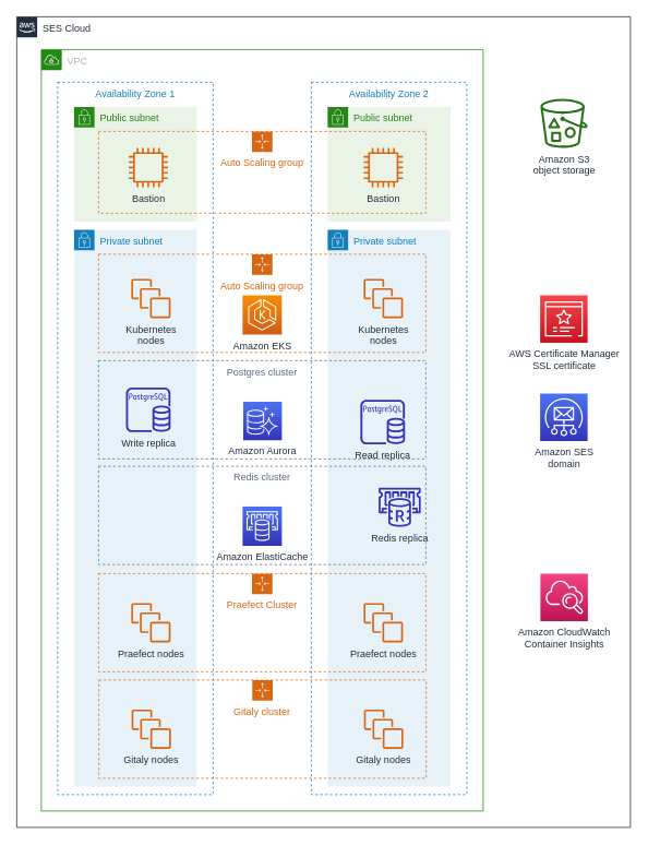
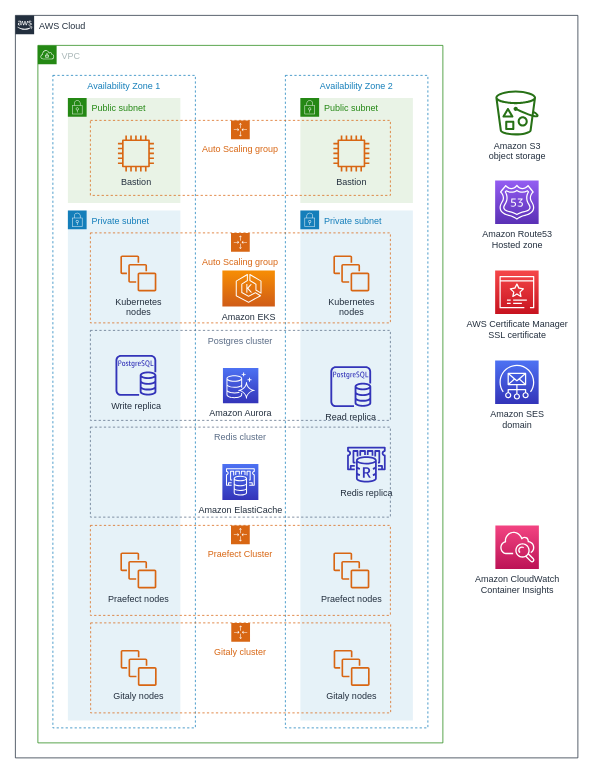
- <mxCell id="2" value="SES Cloud" style="points=[[0,0],[0.25,0],[0.5,0],[0.75,0],[1,0],[1,0.25],[1,0.5],[1,0.75],[1,1],[0.75,1],[0.5,1],[0.25,1],[0,1],[0,0.75],[0,0.5],[0,0.25]];outlineConnect=0;gradientColor=none;html=1;whiteSpace=wrap;fontSize=12;fontStyle=0;shape=mxgraph.aws4.group;grIcon=mxgraph.aws4.group_aws_cloud_alt;strokeColor=#232F3E;fillColor=none;verticalAlign=top;align=left;spacingLeft=30;fontColor=#232F3E;dashed=0;" parent="1" vertex="1"><mxGeometry x="20" y="20" width="750" height="990" as="geometry" /></mxCell>
+ <mxCell id="2" value="AWS Cloud" style="points=[[0,0],[0.25,0],[0.5,0],[0.75,0],[1,0],[1,0.25],[1,0.5],[1,0.75],[1,1],[0.75,1],[0.5,1],[0.25,1],[0,1],[0,0.75],[0,0.5],[0,0.25]];outlineConnect=0;gradientColor=none;html=1;whiteSpace=wrap;fontSize=12;fontStyle=0;shape=mxgraph.aws4.group;grIcon=mxgraph.aws4.group_aws_cloud_alt;strokeColor=#232F3E;fillColor=none;verticalAlign=top;align=left;spacingLeft=30;fontColor=#232F3E;dashed=0;" parent="1" vertex="1"><mxGeometry x="20" y="20" width="750" height="990" as="geometry" /></mxCell>
+ <mxCell id="22" value="Amazon Route53 &lt;br&gt;Hosted zone" style="outlineConnect=0;fontColor=#232F3E;gradientColor=#945DF2;gradientDirection=north;fillColor=#5A30B5;strokeColor=#ffffff;dashed=0;verticalLabelPosition=bottom;verticalAlign=top;align=center;html=1;fontSize=12;fontStyle=0;aspect=fixed;shape=mxgraph.aws4.resourceIcon;resIcon=mxgraph.aws4.route_53;" parent="1" vertex="1"><mxGeometry x="659.69" y="240" width="58" height="58" as="geometry" /></mxCell>
- <mxCell id="13" value="Amazon EKS" style="outlineConnect=0;fontColor=#232F3E;gradientColor=#F78E04;gradientDirection=north;fillColor=#D05C17;strokeColor=#ffffff;dashed=0;verticalLabelPosition=bottom;verticalAlign=top;align=center;html=1;fontSize=12;fontStyle=0;aspect=fixed;shape=mxgraph.aws4.resourceIcon;resIcon=mxgraph.aws4.eks;" parent="1" vertex="1"><mxGeometry x="296" y="360" width="48" height="48" as="geometry" /></mxCell>
+ <mxCell id="13" value="Amazon EKS" style="outlineConnect=0;fontColor=#232F3E;gradientColor=#F78E04;gradientDirection=north;fillColor=#D05C17;strokeColor=#ffffff;dashed=0;verticalLabelPosition=bottom;verticalAlign=top;align=center;html=1;fontSize=12;fontStyle=0;aspect=fixed;shape=mxgraph.aws4.resourceIcon;resIcon=mxgraph.aws4.eks;" parent="1" vertex="1"><mxGeometry x="296" y="360" width="70" height="48" as="geometry" /></mxCell>
